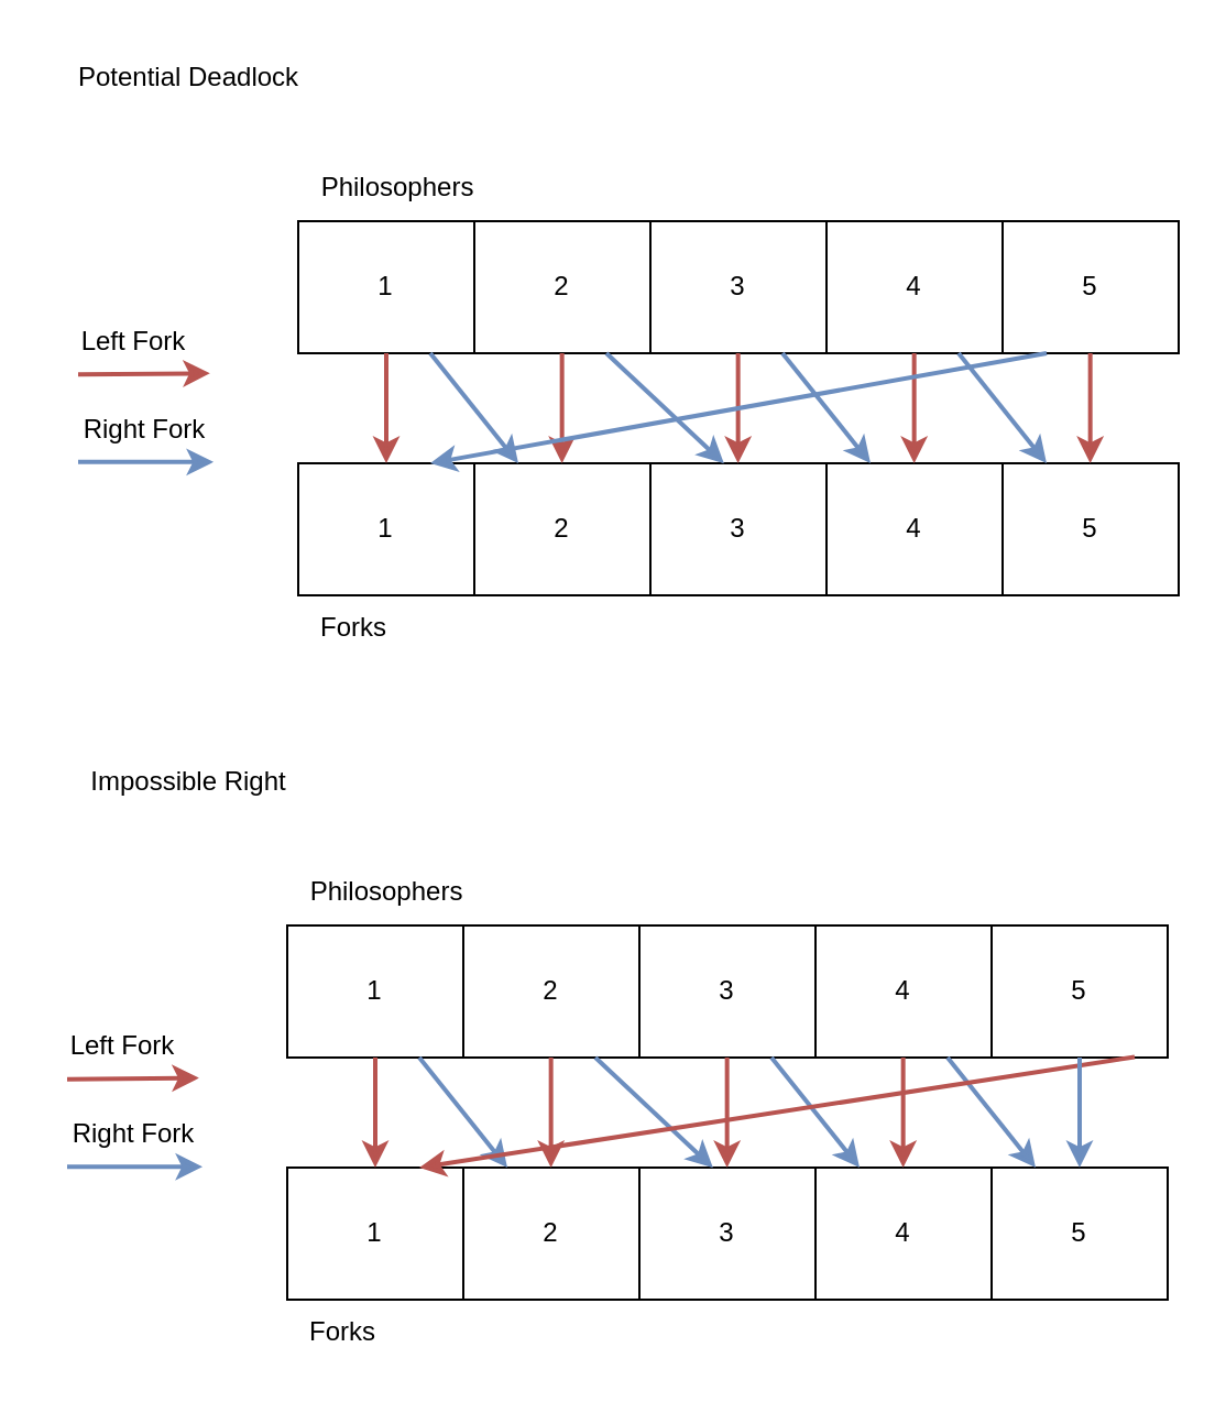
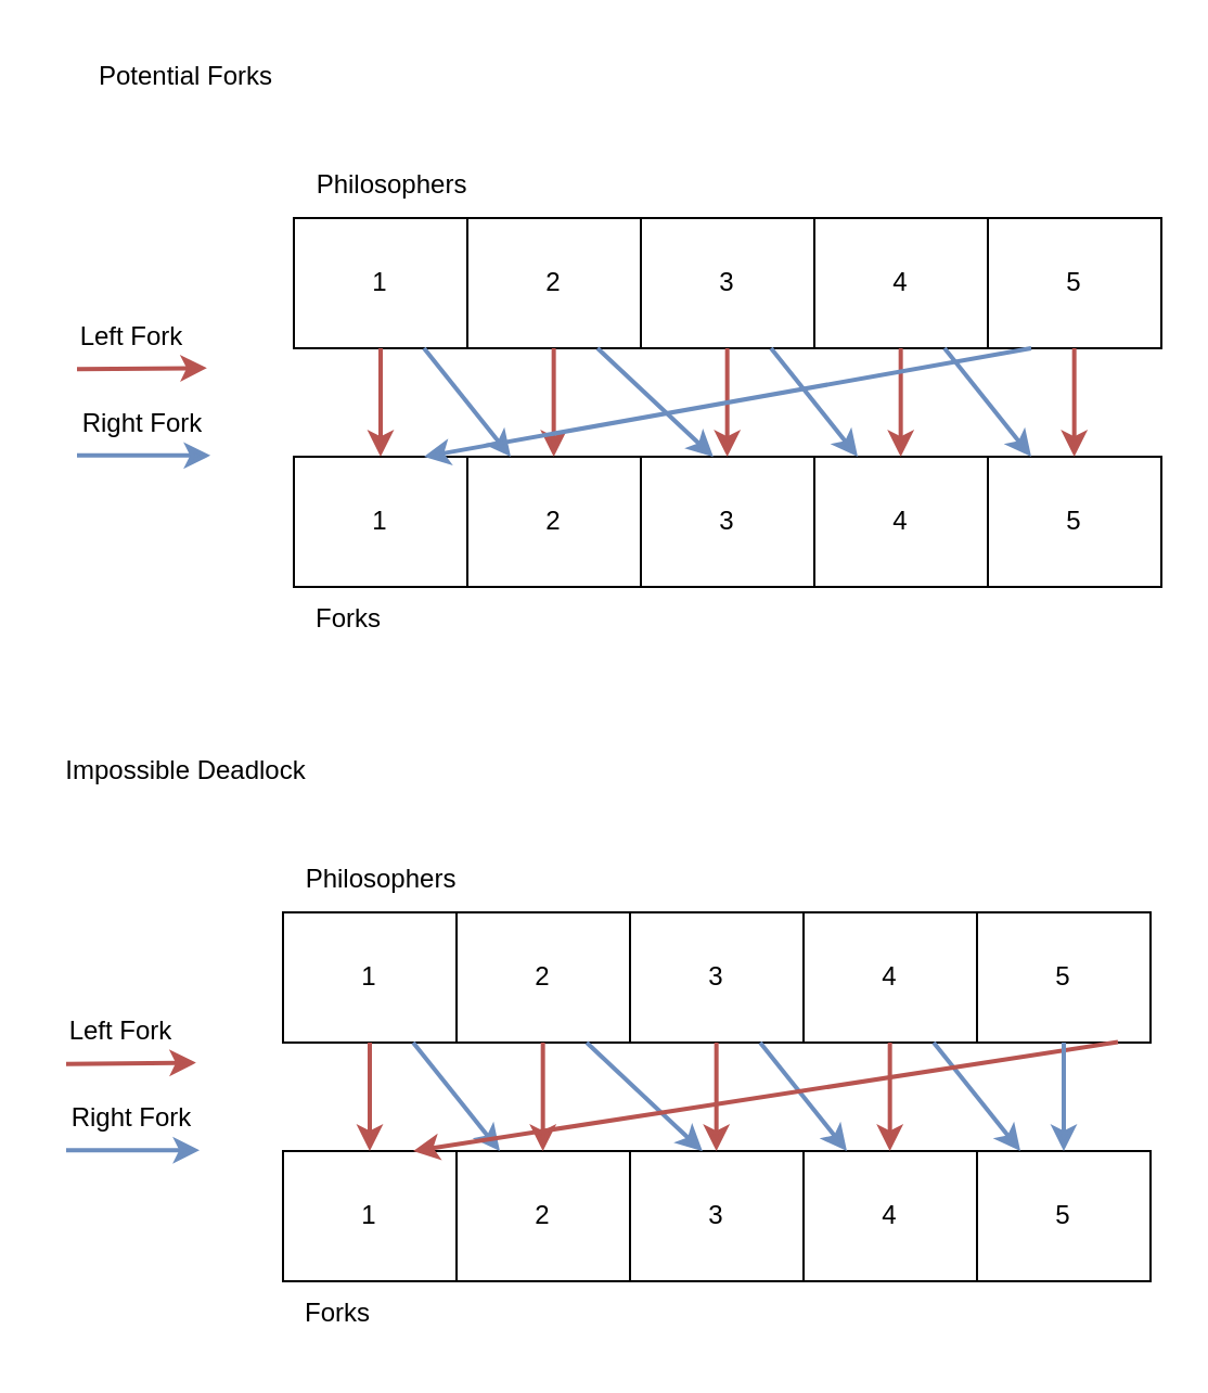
- <mxCell id="54" value="Potential Deadlock" style="text;html=1;align=center;verticalAlign=middle;resizable=0;points=[];autosize=1;strokeColor=none;fillColor=none;" vertex="1" parent="1"><mxGeometry x="25" y="20" width="120" height="30" as="geometry" /></mxCell>
+ <mxCell id="54" value="Potential Forks" style="text;html=1;align=center;verticalAlign=middle;resizable=0;points=[];autosize=1;strokeColor=none;fillColor=none;" vertex="1" parent="1"><mxGeometry x="25" y="20" width="120" height="30" as="geometry" /></mxCell>
- <mxCell id="55" value="Impossible Right" style="text;html=1;align=center;verticalAlign=middle;resizable=0;points=[];autosize=1;strokeColor=none;fillColor=none;" vertex="1" parent="1"><mxGeometry x="20" y="340" width="130" height="30" as="geometry" /></mxCell>
+ <mxCell id="55" value="Impossible Deadlock" style="text;html=1;align=center;verticalAlign=middle;resizable=0;points=[];autosize=1;strokeColor=none;fillColor=none;" vertex="1" parent="1"><mxGeometry x="20" y="340" width="130" height="30" as="geometry" /></mxCell>
